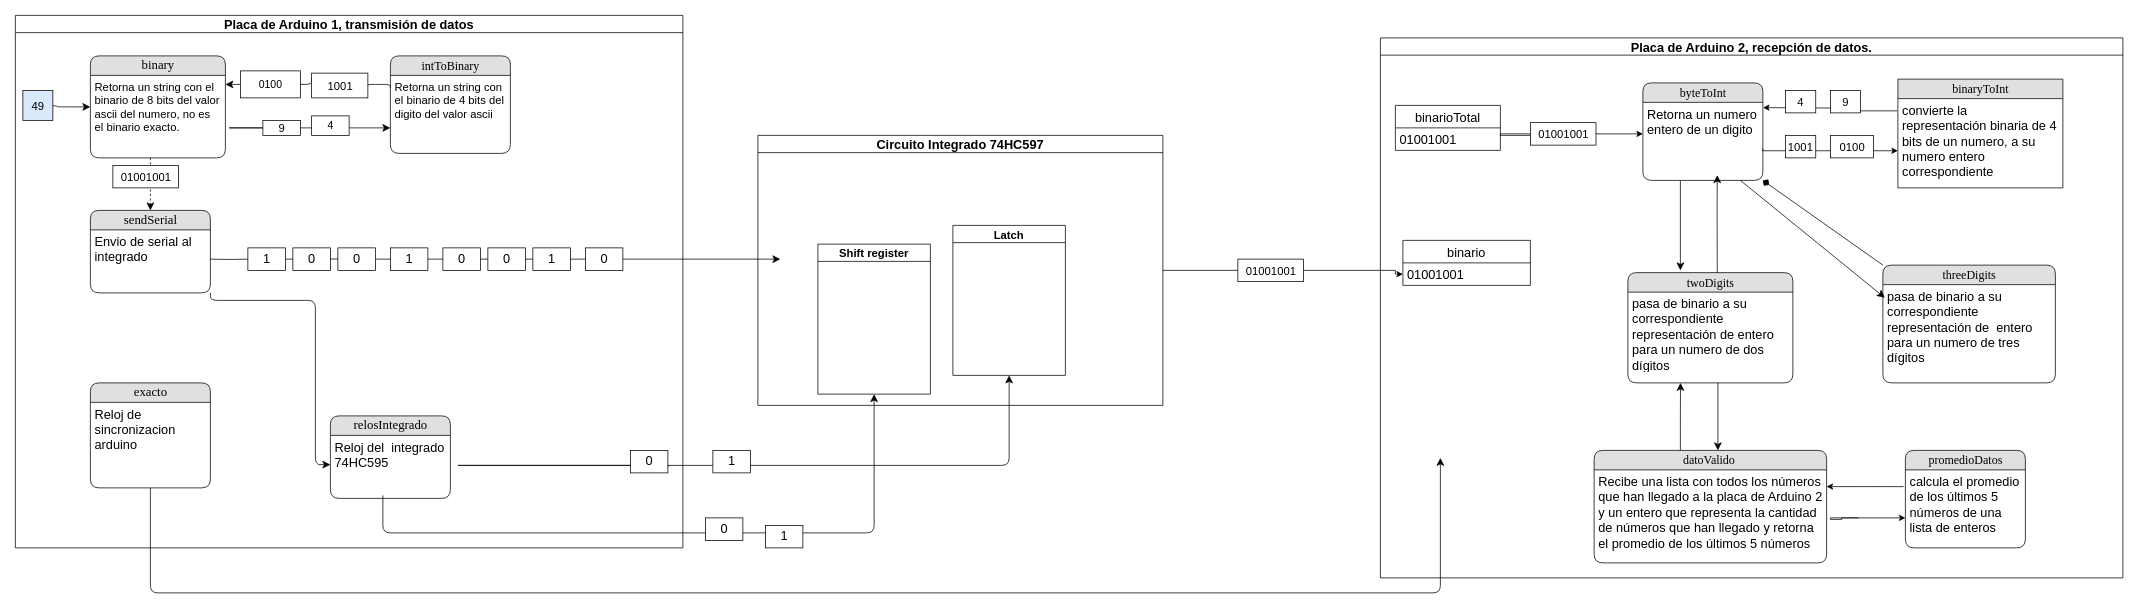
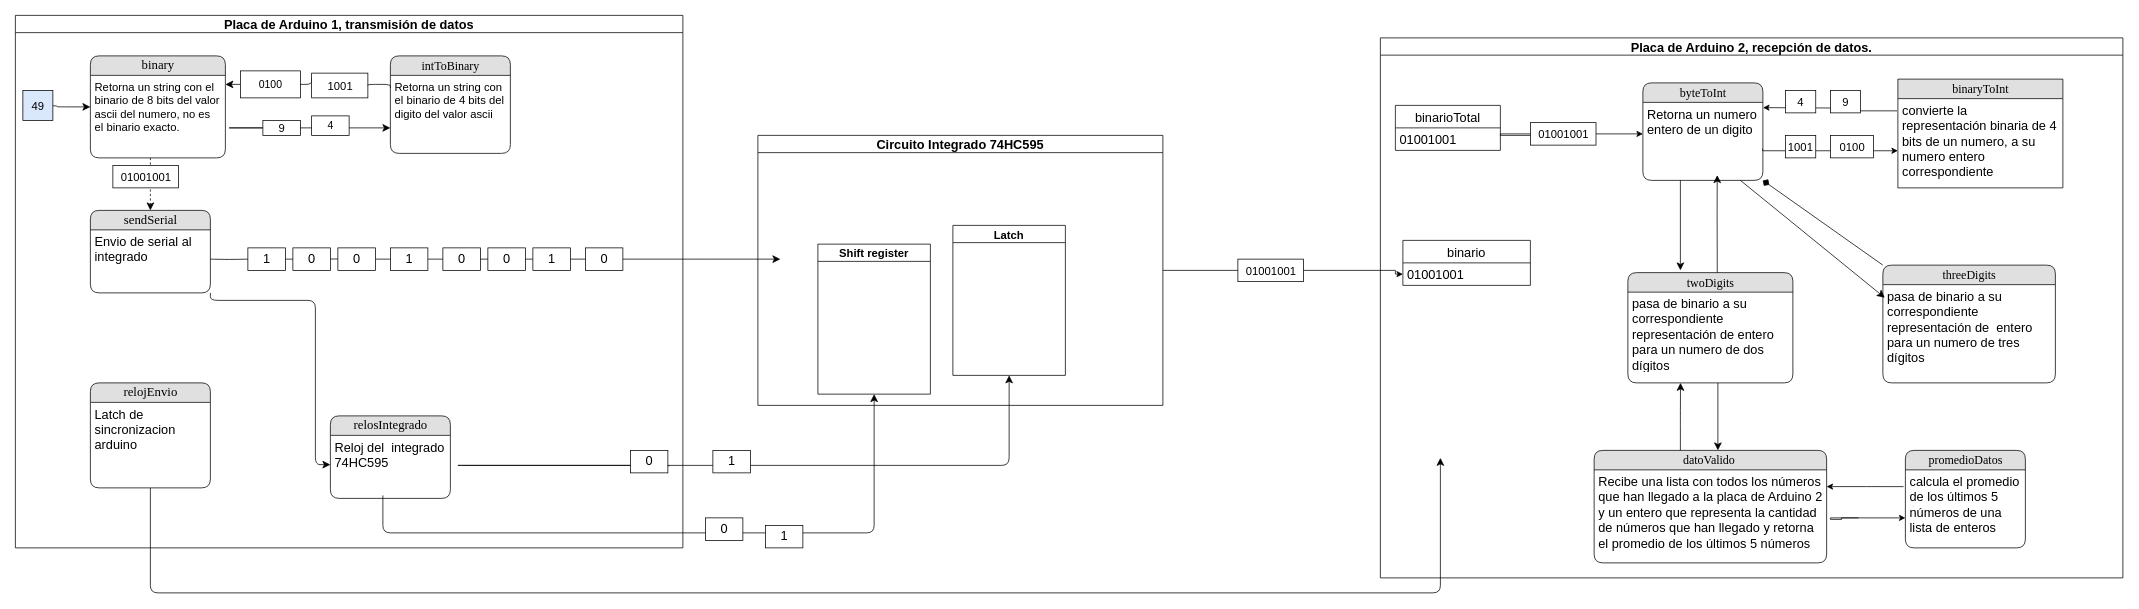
- <mxCell id="34" value="Circuito Integrado 74HC597" style="swimlane;fontSize=17;" vertex="1" parent="1"><mxGeometry x="1010" y="180" width="540" height="360" as="geometry" /></mxCell>
+ <mxCell id="34" value="Circuito Integrado 74HC595" style="swimlane;fontSize=17;" vertex="1" parent="1"><mxGeometry x="1010" y="180" width="540" height="360" as="geometry" /></mxCell>
- <mxCell id="27" value="&lt;font style=&quot;font-size: 17px&quot;&gt;exacto&lt;/font&gt;" style="swimlane;html=1;fontStyle=0;childLayout=stackLayout;horizontal=1;startSize=26;fillColor=#e0e0e0;horizontalStack=0;resizeParent=1;resizeLast=0;collapsible=1;marginBottom=0;swimlaneFillColor=#ffffff;align=center;rounded=1;shadow=0;comic=0;labelBackgroundColor=none;strokeWidth=1;fontFamily=Verdana;fontSize=12" parent="12" vertex="1"><mxGeometry x="100" y="490" width="160" height="140" as="geometry" /></mxCell>
+ <mxCell id="27" value="&lt;font style=&quot;font-size: 17px&quot;&gt;relojEnvio&lt;/font&gt;" style="swimlane;html=1;fontStyle=0;childLayout=stackLayout;horizontal=1;startSize=26;fillColor=#e0e0e0;horizontalStack=0;resizeParent=1;resizeLast=0;collapsible=1;marginBottom=0;swimlaneFillColor=#ffffff;align=center;rounded=1;shadow=0;comic=0;labelBackgroundColor=none;strokeWidth=1;fontFamily=Verdana;fontSize=12" parent="12" vertex="1"><mxGeometry x="100" y="490" width="160" height="140" as="geometry" /></mxCell>
- <mxCell id="28" value="&lt;font style=&quot;font-size: 17px&quot;&gt;Reloj de sincronizacion arduino&lt;/font&gt;" style="text;html=1;strokeColor=none;fillColor=none;spacingLeft=4;spacingRight=4;whiteSpace=wrap;overflow=hidden;rotatable=0;points=[[0,0.5],[1,0.5]];portConstraint=eastwest;" parent="27" vertex="1"><mxGeometry y="26" width="160" height="84" as="geometry" /></mxCell>
+ <mxCell id="28" value="&lt;font style=&quot;font-size: 17px&quot;&gt;Latch de sincronizacion arduino&lt;/font&gt;" style="text;html=1;strokeColor=none;fillColor=none;spacingLeft=4;spacingRight=4;whiteSpace=wrap;overflow=hidden;rotatable=0;points=[[0,0.5],[1,0.5]];portConstraint=eastwest;" parent="27" vertex="1"><mxGeometry y="26" width="160" height="84" as="geometry" /></mxCell>
